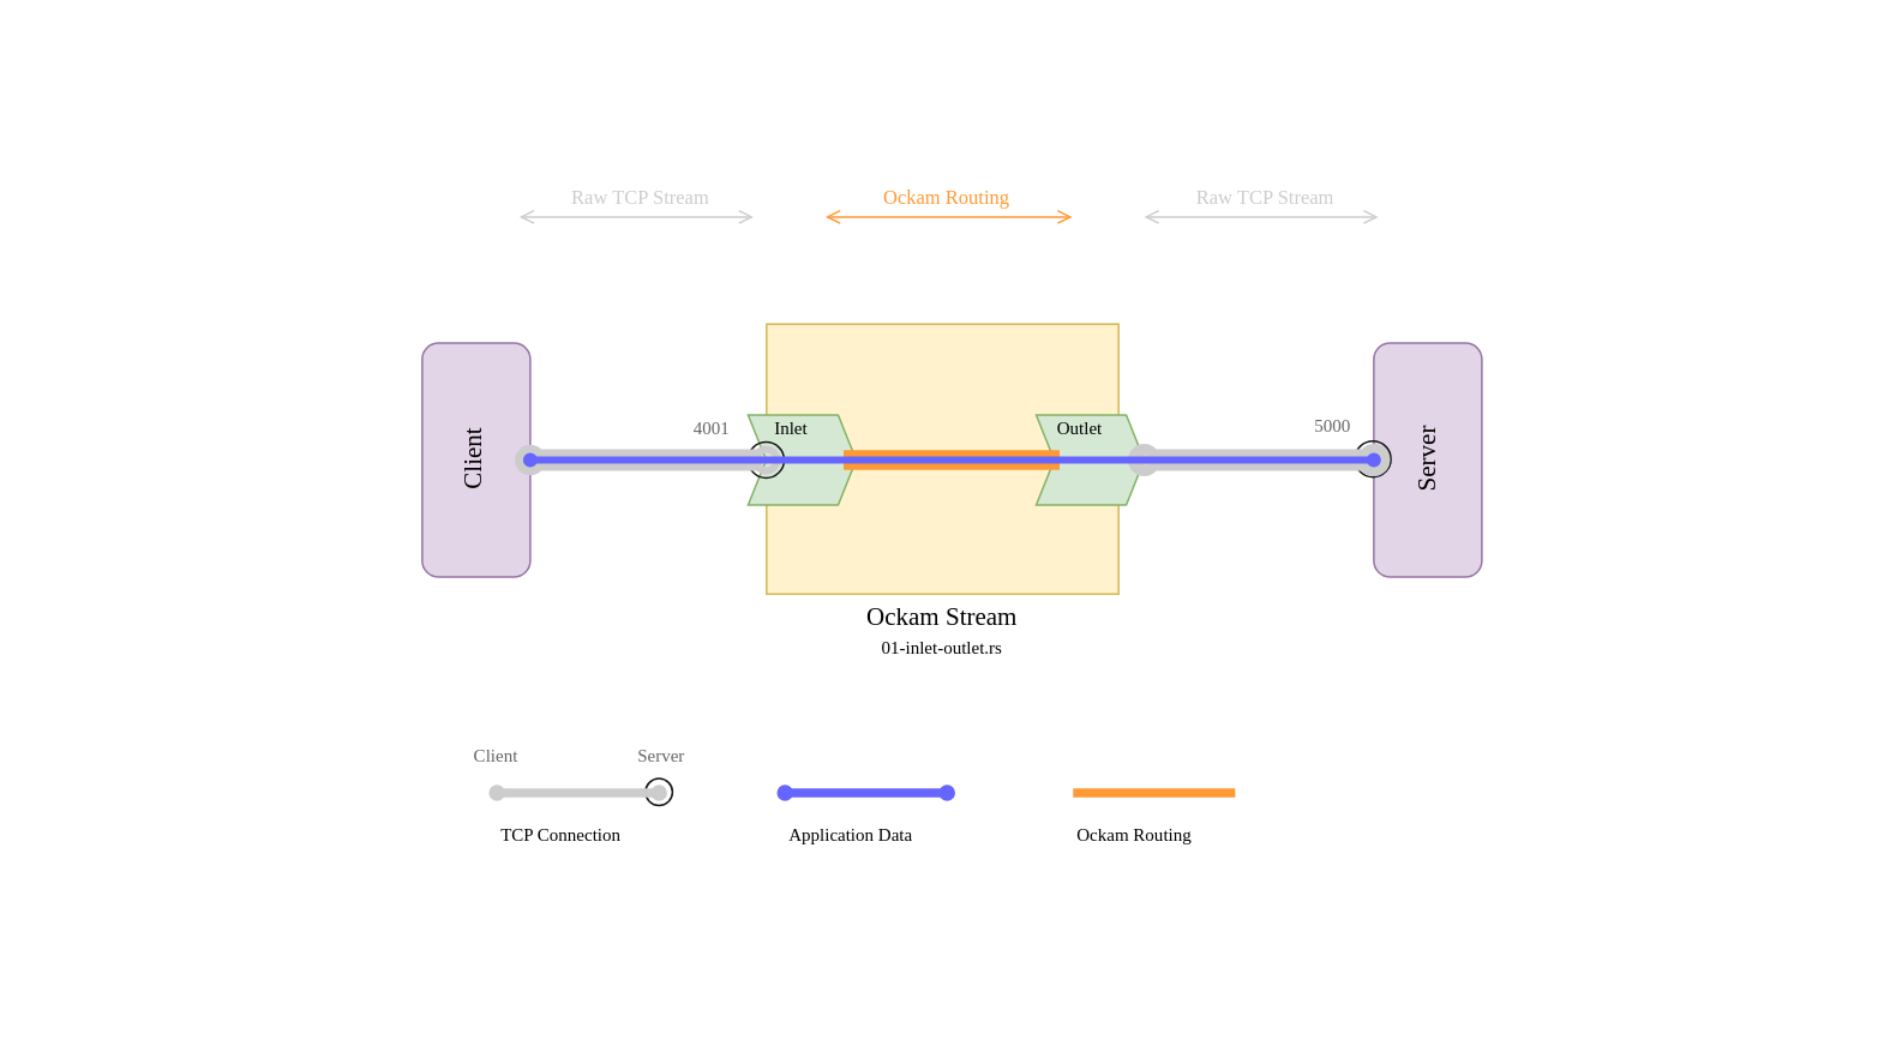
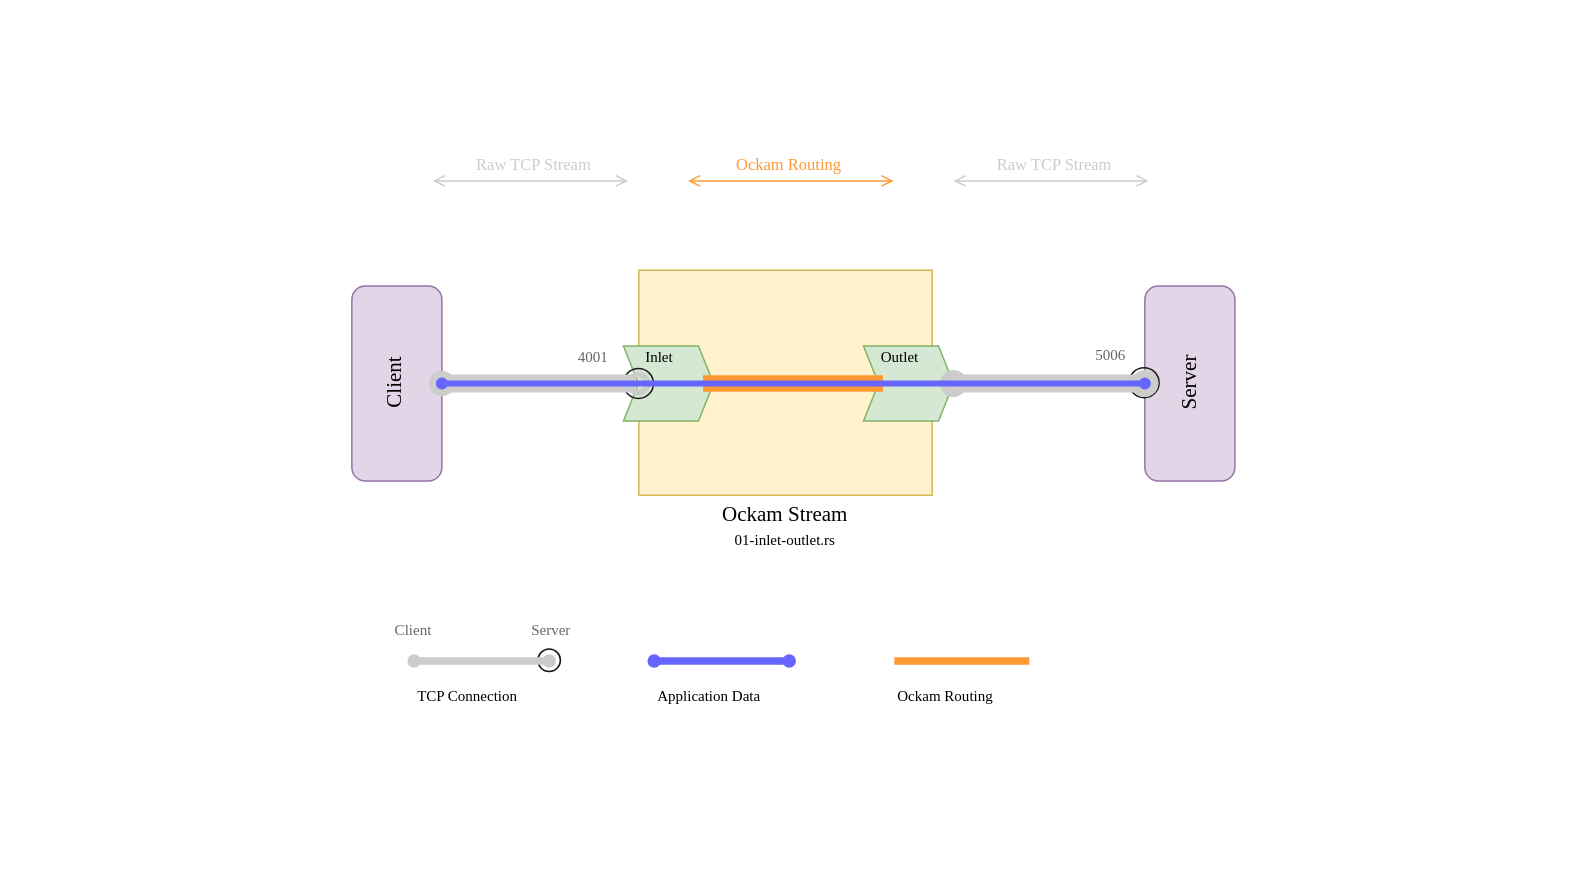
- <mxCell id="32" value="&lt;span style=&quot;font-style: normal ; font-weight: 400 ; letter-spacing: normal ; text-align: center ; text-indent: 0px ; text-transform: none ; word-spacing: 0px ; display: inline ; float: none ; font-size: 10px&quot;&gt;&lt;font style=&quot;font-size: 10px&quot; color=&quot;#666666&quot;&gt;5000&lt;/font&gt;&lt;/span&gt;" style="text;whiteSpace=wrap;html=1;fontSize=10;fontFamily=Verdana;" parent="1" vertex="1"><mxGeometry x="727.5" y="223.5" width="30" height="21" as="geometry" /></mxCell>
+ <mxCell id="32" value="&lt;span style=&quot;font-style: normal ; font-weight: 400 ; letter-spacing: normal ; text-align: center ; text-indent: 0px ; text-transform: none ; word-spacing: 0px ; display: inline ; float: none ; font-size: 10px&quot;&gt;&lt;font style=&quot;font-size: 10px&quot; color=&quot;#666666&quot;&gt;5006&lt;/font&gt;&lt;/span&gt;" style="text;whiteSpace=wrap;html=1;fontSize=10;fontFamily=Verdana;" parent="1" vertex="1"><mxGeometry x="727.5" y="223.5" width="30" height="21" as="geometry" /></mxCell>
